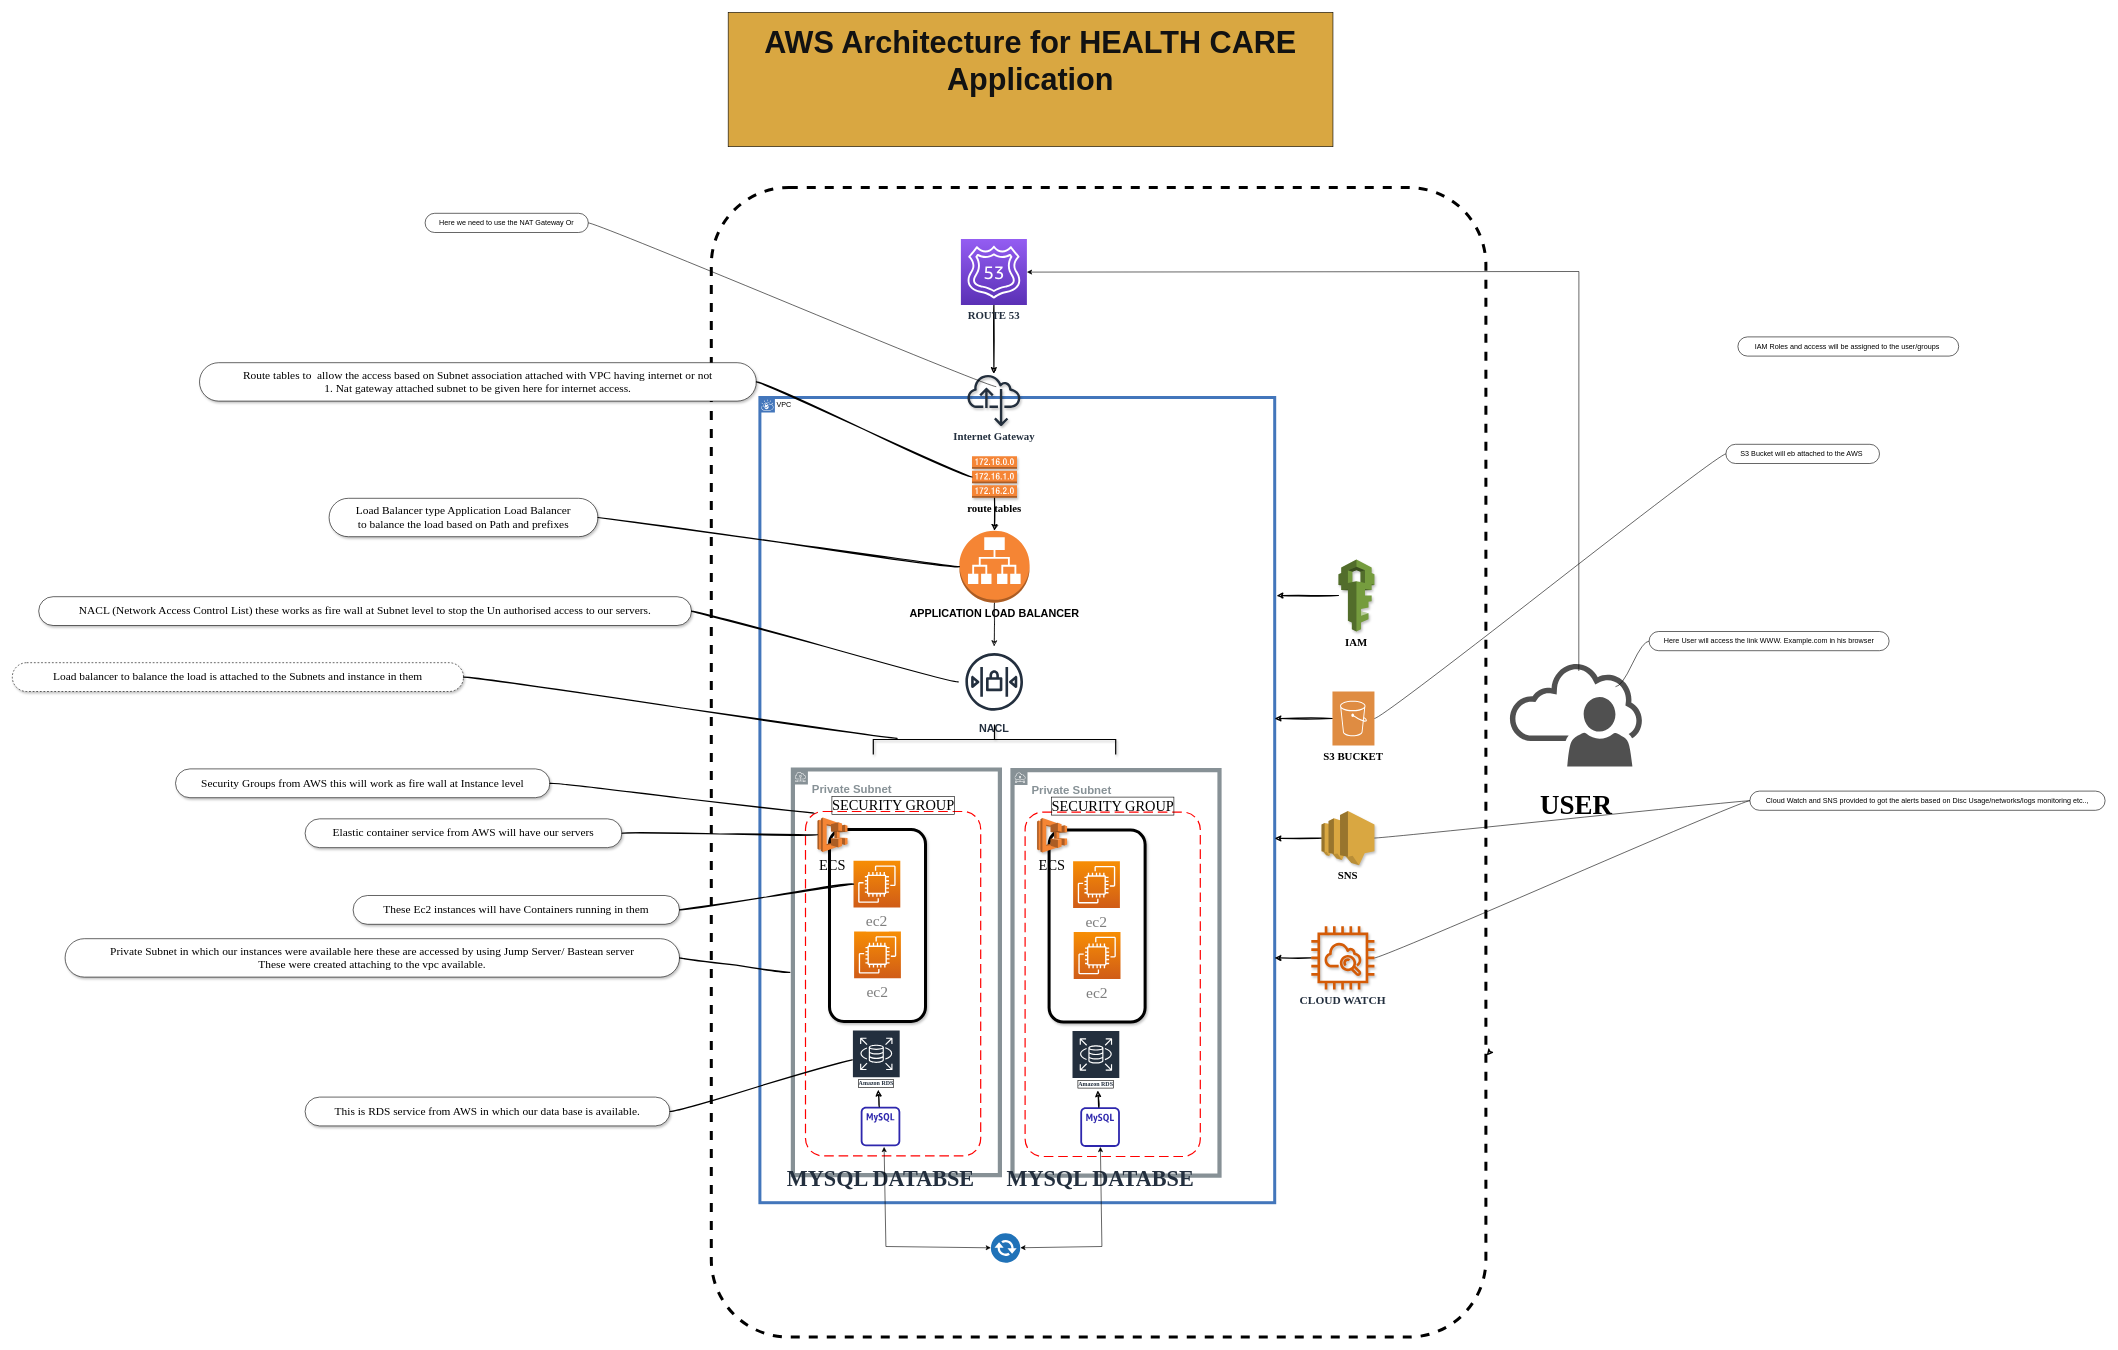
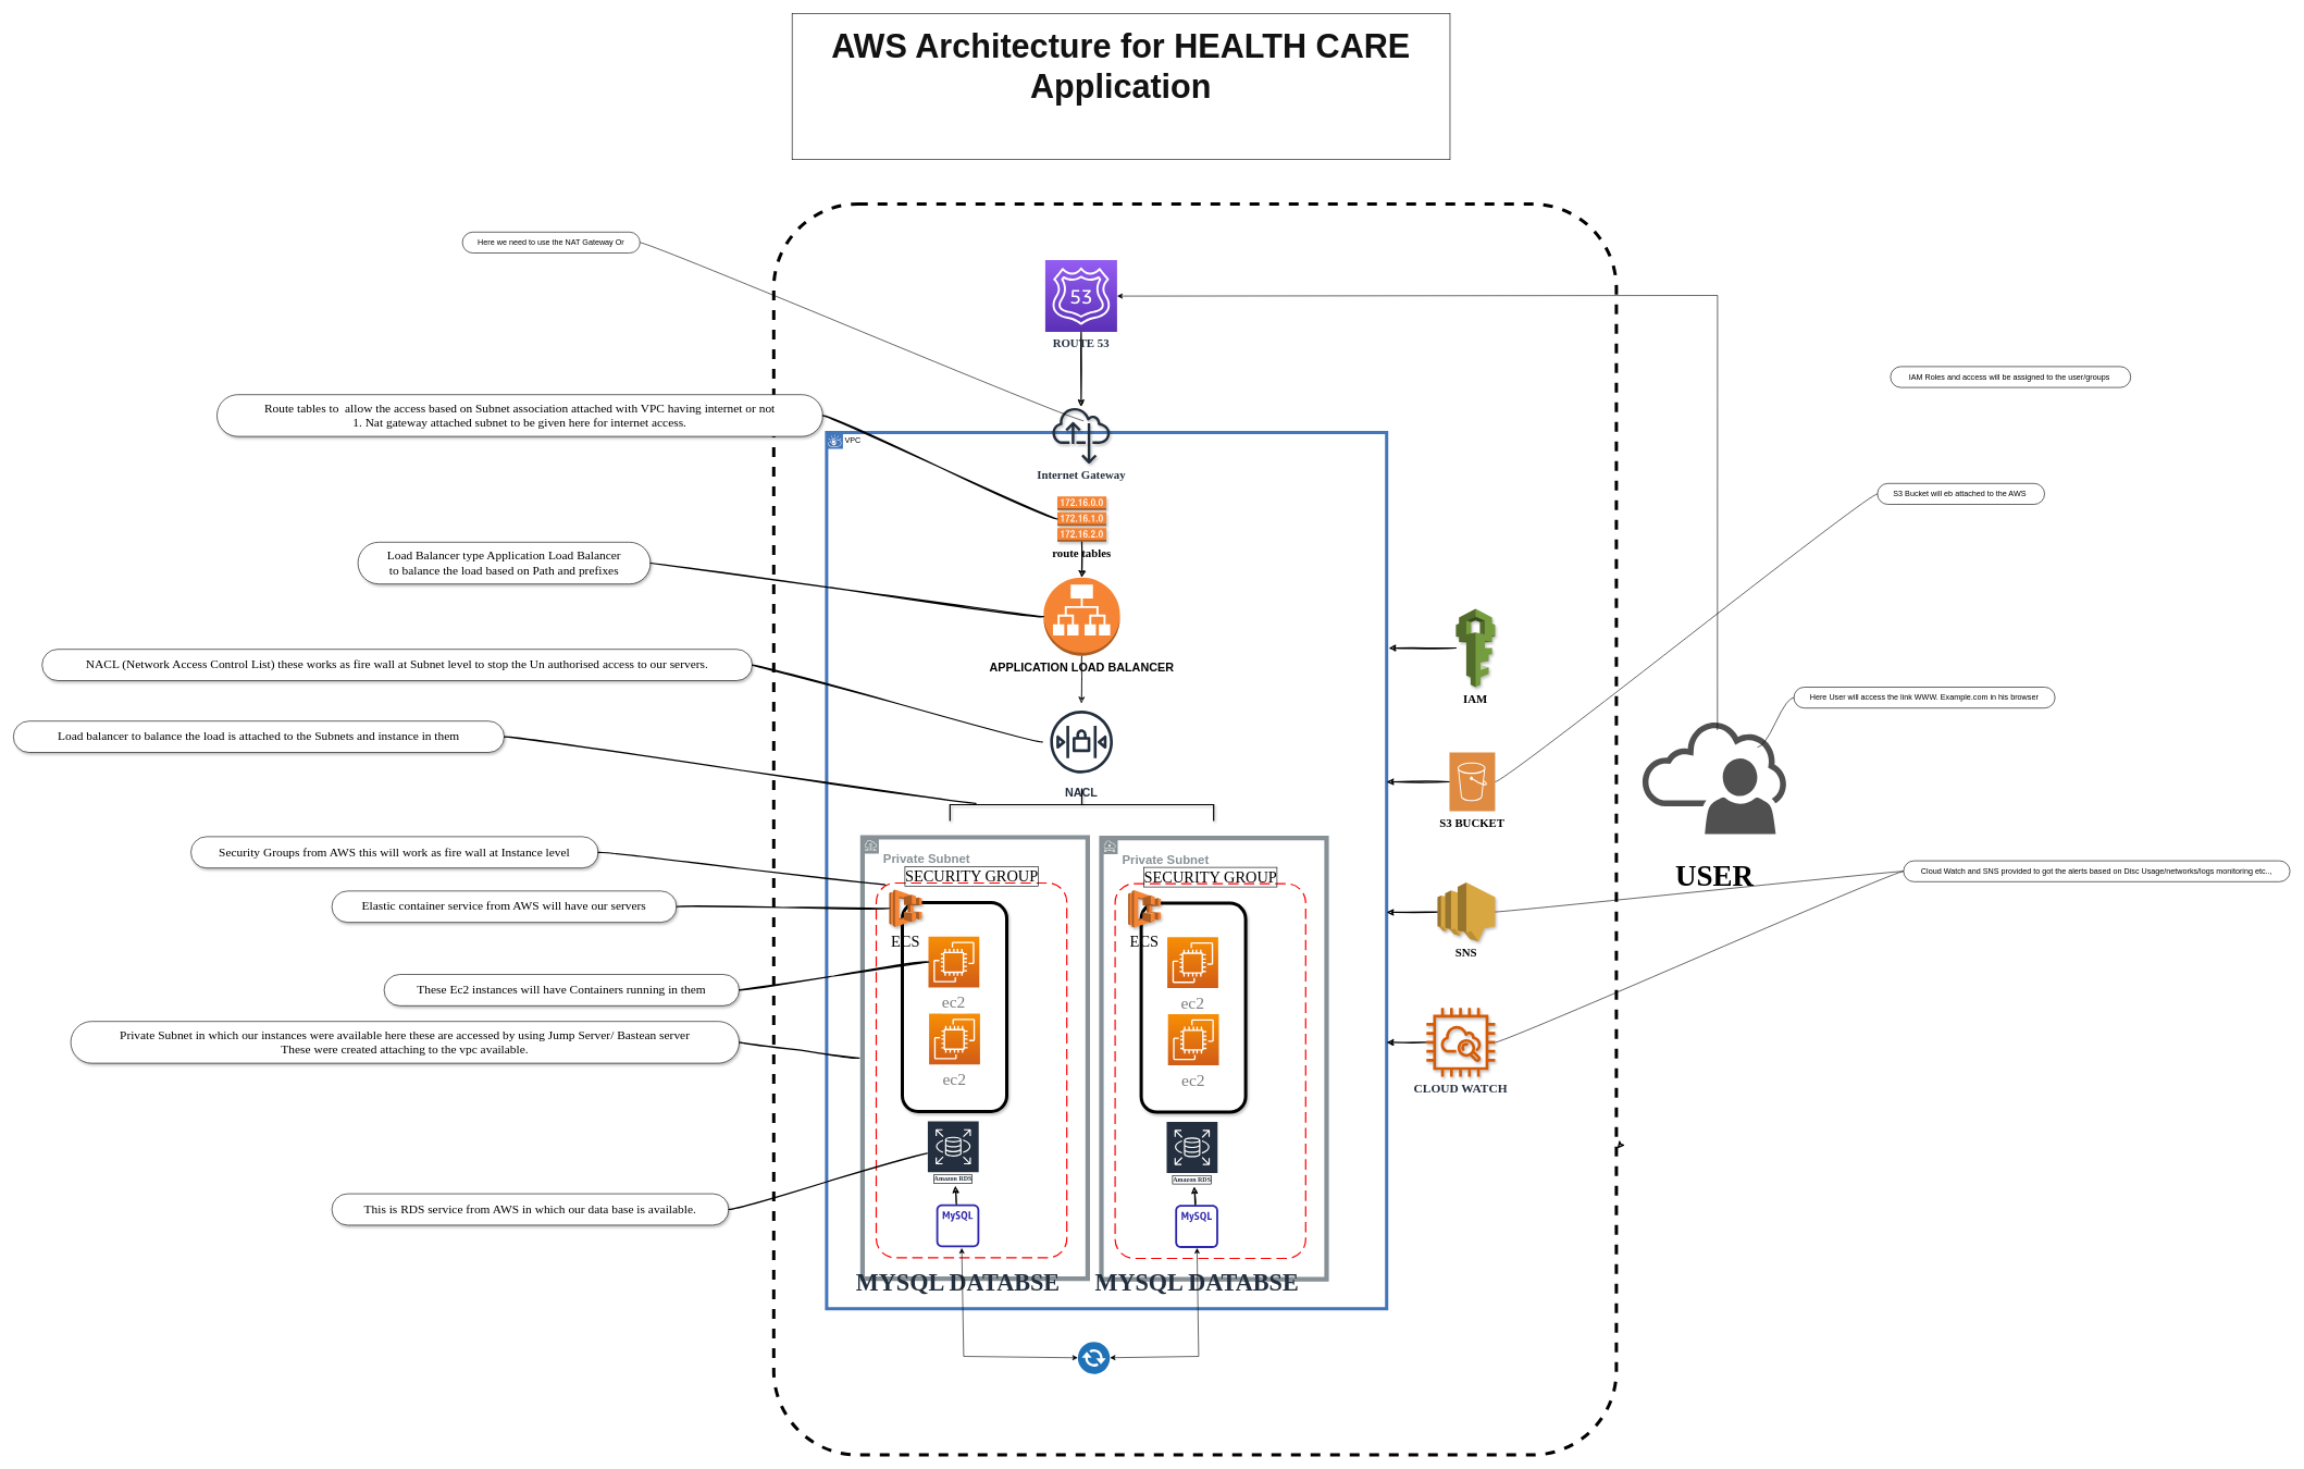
- <mxCell id="60" value="AWS Architecture for HEALTH CARE Application&#10;" style="align=center;treeFolding=1;treeMoving=1;newEdgeStyle={&quot;edgeStyle&quot;:&quot;elbowEdgeStyle&quot;,&quot;startArrow&quot;:&quot;none&quot;,&quot;endArrow&quot;:&quot;none&quot;};fontStyle=1;fontSize=51;labelBackgroundColor=none;fontColor=#121212;whiteSpace=wrap;fillColor=#d9a741;" parent="1" vertex="1"><mxGeometry x="1213.12" y="20" width="1008" height="224" as="geometry" /></mxCell>
+ <mxCell id="60" value="AWS Architecture for HEALTH CARE Application&#10;" style="align=center;treeFolding=1;treeMoving=1;newEdgeStyle={&quot;edgeStyle&quot;:&quot;elbowEdgeStyle&quot;,&quot;startArrow&quot;:&quot;none&quot;,&quot;endArrow&quot;:&quot;none&quot;};fontStyle=1;fontSize=51;labelBackgroundColor=none;fontColor=#121212;whiteSpace=wrap;" parent="1" vertex="1"><mxGeometry x="1213.12" y="20" width="1008" height="224" as="geometry" /></mxCell>
- <mxCell id="50" value="Load balancer to balance the load is attached to the Subnets and instance in them" style="whiteSpace=wrap;html=1;rounded=1;arcSize=50;align=center;verticalAlign=middle;strokeWidth=1;autosize=1;spacing=4;treeFolding=1;treeMoving=1;newEdgeStyle={&quot;edgeStyle&quot;:&quot;entityRelationEdgeStyle&quot;,&quot;startArrow&quot;:&quot;none&quot;,&quot;endArrow&quot;:&quot;none&quot;,&quot;segment&quot;:10,&quot;curved&quot;:1,&quot;sourcePerimeterSpacing&quot;:0,&quot;targetPerimeterSpacing&quot;:0};shadow=1;glass=0;labelBackgroundColor=default;labelBorderColor=none;sketch=0;fontFamily=Tahoma;fontSize=19;fontColor=default;dashed=1;" parent="1" vertex="1"><mxGeometry x="20" y="1104" width="752" height="48" as="geometry" /></mxCell>
+ <mxCell id="50" value="Load balancer to balance the load is attached to the Subnets and instance in them" style="whiteSpace=wrap;html=1;rounded=1;arcSize=50;align=center;verticalAlign=middle;strokeWidth=1;autosize=1;spacing=4;treeFolding=1;treeMoving=1;newEdgeStyle={&quot;edgeStyle&quot;:&quot;entityRelationEdgeStyle&quot;,&quot;startArrow&quot;:&quot;none&quot;,&quot;endArrow&quot;:&quot;none&quot;,&quot;segment&quot;:10,&quot;curved&quot;:1,&quot;sourcePerimeterSpacing&quot;:0,&quot;targetPerimeterSpacing&quot;:0};shadow=1;glass=0;labelBackgroundColor=default;labelBorderColor=none;sketch=0;fontFamily=Tahoma;fontSize=19;fontColor=default;" parent="1" vertex="1"><mxGeometry x="20" y="1104" width="752" height="48" as="geometry" /></mxCell>
